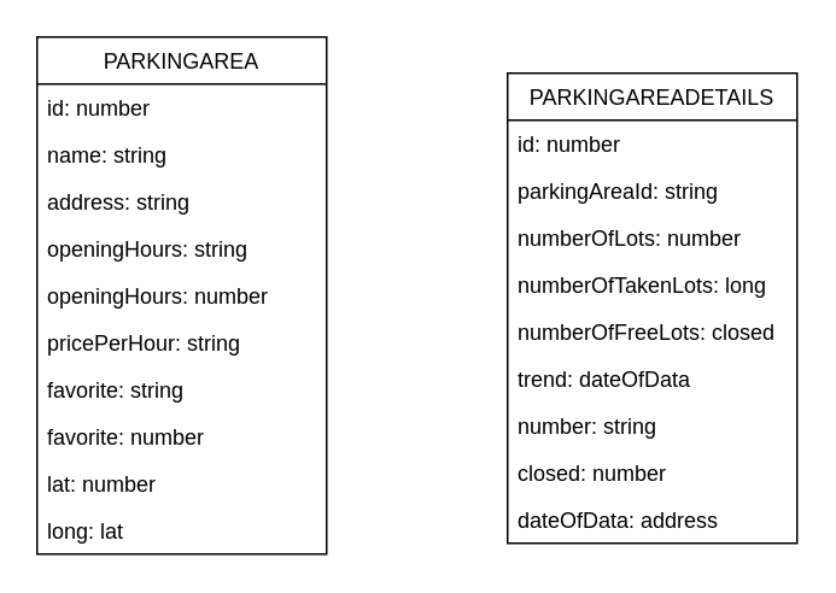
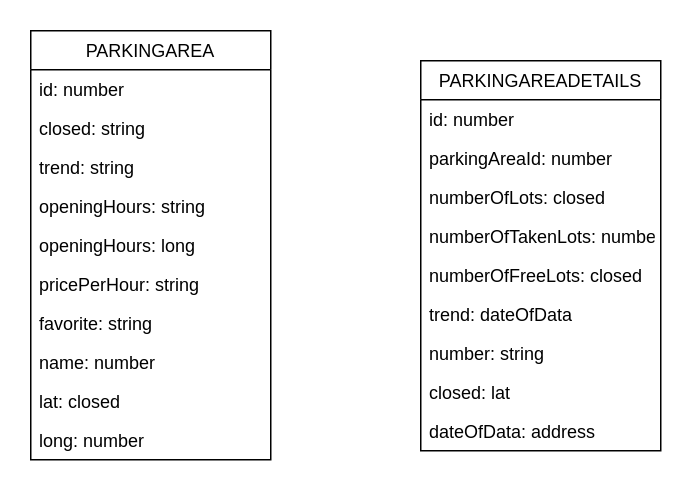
- <mxCell id="14" value="name: string" style="text;align=left;verticalAlign=top;spacingLeft=4;spacingRight=4;overflow=hidden;rotatable=0;points=[[0,0.5],[1,0.5]];portConstraint=eastwest;rounded=0;shadow=0;html=0;" vertex="1" parent="12"><mxGeometry y="52" width="160" height="26" as="geometry" /></mxCell>
+ <mxCell id="14" value="closed: string" style="text;align=left;verticalAlign=top;spacingLeft=4;spacingRight=4;overflow=hidden;rotatable=0;points=[[0,0.5],[1,0.5]];portConstraint=eastwest;rounded=0;shadow=0;html=0;" vertex="1" parent="12"><mxGeometry y="52" width="160" height="26" as="geometry" /></mxCell>
- <mxCell id="4" value="parkingAreaId: string" style="text;align=left;verticalAlign=top;spacingLeft=4;spacingRight=4;overflow=hidden;rotatable=0;points=[[0,0.5],[1,0.5]];portConstraint=eastwest;rounded=0;shadow=0;html=0;" vertex="1" parent="2"><mxGeometry y="52" width="160" height="26" as="geometry" /></mxCell>
+ <mxCell id="4" value="parkingAreaId: number" style="text;align=left;verticalAlign=top;spacingLeft=4;spacingRight=4;overflow=hidden;rotatable=0;points=[[0,0.5],[1,0.5]];portConstraint=eastwest;rounded=0;shadow=0;html=0;" vertex="1" parent="2"><mxGeometry y="52" width="160" height="26" as="geometry" /></mxCell>
- <mxCell id="15" value="address: string" style="text;align=left;verticalAlign=top;spacingLeft=4;spacingRight=4;overflow=hidden;rotatable=0;points=[[0,0.5],[1,0.5]];portConstraint=eastwest;rounded=0;shadow=0;html=0;" vertex="1" parent="12"><mxGeometry y="78" width="160" height="26" as="geometry" /></mxCell>
+ <mxCell id="15" value="trend: string" style="text;align=left;verticalAlign=top;spacingLeft=4;spacingRight=4;overflow=hidden;rotatable=0;points=[[0,0.5],[1,0.5]];portConstraint=eastwest;rounded=0;shadow=0;html=0;" vertex="1" parent="12"><mxGeometry y="78" width="160" height="26" as="geometry" /></mxCell>
- <mxCell id="5" value="numberOfLots: number" style="text;align=left;verticalAlign=top;spacingLeft=4;spacingRight=4;overflow=hidden;rotatable=0;points=[[0,0.5],[1,0.5]];portConstraint=eastwest;rounded=0;shadow=0;html=0;" vertex="1" parent="2"><mxGeometry y="78" width="160" height="26" as="geometry" /></mxCell>
+ <mxCell id="5" value="numberOfLots: closed" style="text;align=left;verticalAlign=top;spacingLeft=4;spacingRight=4;overflow=hidden;rotatable=0;points=[[0,0.5],[1,0.5]];portConstraint=eastwest;rounded=0;shadow=0;html=0;" vertex="1" parent="2"><mxGeometry y="78" width="160" height="26" as="geometry" /></mxCell>
- <mxCell id="6" value="numberOfTakenLots: long" style="text;align=left;verticalAlign=top;spacingLeft=4;spacingRight=4;overflow=hidden;rotatable=0;points=[[0,0.5],[1,0.5]];portConstraint=eastwest;rounded=0;shadow=0;html=0;" vertex="1" parent="2"><mxGeometry y="104" width="160" height="26" as="geometry" /></mxCell>
+ <mxCell id="6" value="numberOfTakenLots: number" style="text;align=left;verticalAlign=top;spacingLeft=4;spacingRight=4;overflow=hidden;rotatable=0;points=[[0,0.5],[1,0.5]];portConstraint=eastwest;rounded=0;shadow=0;html=0;" vertex="1" parent="2"><mxGeometry y="104" width="160" height="26" as="geometry" /></mxCell>
- <mxCell id="17" value="openingHours: number" style="text;align=left;verticalAlign=top;spacingLeft=4;spacingRight=4;overflow=hidden;rotatable=0;points=[[0,0.5],[1,0.5]];portConstraint=eastwest;rounded=0;shadow=0;html=0;" vertex="1" parent="12"><mxGeometry y="130" width="160" height="26" as="geometry" /></mxCell>
+ <mxCell id="17" value="openingHours: long" style="text;align=left;verticalAlign=top;spacingLeft=4;spacingRight=4;overflow=hidden;rotatable=0;points=[[0,0.5],[1,0.5]];portConstraint=eastwest;rounded=0;shadow=0;html=0;" vertex="1" parent="12"><mxGeometry y="130" width="160" height="26" as="geometry" /></mxCell>
- <mxCell id="20" value="favorite: number" style="text;align=left;verticalAlign=top;spacingLeft=4;spacingRight=4;overflow=hidden;rotatable=0;points=[[0,0.5],[1,0.5]];portConstraint=eastwest;rounded=0;shadow=0;html=0;" vertex="1" parent="12"><mxGeometry y="208" width="160" height="26" as="geometry" /></mxCell>
+ <mxCell id="20" value="name: number" style="text;align=left;verticalAlign=top;spacingLeft=4;spacingRight=4;overflow=hidden;rotatable=0;points=[[0,0.5],[1,0.5]];portConstraint=eastwest;rounded=0;shadow=0;html=0;" vertex="1" parent="12"><mxGeometry y="208" width="160" height="26" as="geometry" /></mxCell>
- <mxCell id="10" value="closed: number" style="text;align=left;verticalAlign=top;spacingLeft=4;spacingRight=4;overflow=hidden;rotatable=0;points=[[0,0.5],[1,0.5]];portConstraint=eastwest;rounded=0;shadow=0;html=0;" vertex="1" parent="2"><mxGeometry y="208" width="160" height="26" as="geometry" /></mxCell>
+ <mxCell id="10" value="closed: lat" style="text;align=left;verticalAlign=top;spacingLeft=4;spacingRight=4;overflow=hidden;rotatable=0;points=[[0,0.5],[1,0.5]];portConstraint=eastwest;rounded=0;shadow=0;html=0;" vertex="1" parent="2"><mxGeometry y="208" width="160" height="26" as="geometry" /></mxCell>
- <mxCell id="21" value="lat: number" style="text;align=left;verticalAlign=top;spacingLeft=4;spacingRight=4;overflow=hidden;rotatable=0;points=[[0,0.5],[1,0.5]];portConstraint=eastwest;rounded=0;shadow=0;html=0;" vertex="1" parent="12"><mxGeometry y="234" width="160" height="26" as="geometry" /></mxCell>
+ <mxCell id="21" value="lat: closed" style="text;align=left;verticalAlign=top;spacingLeft=4;spacingRight=4;overflow=hidden;rotatable=0;points=[[0,0.5],[1,0.5]];portConstraint=eastwest;rounded=0;shadow=0;html=0;" vertex="1" parent="12"><mxGeometry y="234" width="160" height="26" as="geometry" /></mxCell>
- <mxCell id="22" value="long: lat" style="text;align=left;verticalAlign=top;spacingLeft=4;spacingRight=4;overflow=hidden;rotatable=0;points=[[0,0.5],[1,0.5]];portConstraint=eastwest;rounded=0;shadow=0;html=0;" vertex="1" parent="12"><mxGeometry y="260" width="160" height="26" as="geometry" /></mxCell>
+ <mxCell id="22" value="long: number" style="text;align=left;verticalAlign=top;spacingLeft=4;spacingRight=4;overflow=hidden;rotatable=0;points=[[0,0.5],[1,0.5]];portConstraint=eastwest;rounded=0;shadow=0;html=0;" vertex="1" parent="12"><mxGeometry y="260" width="160" height="26" as="geometry" /></mxCell>
